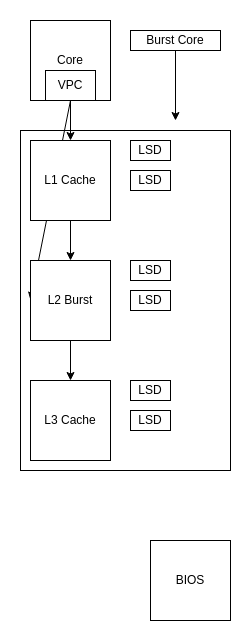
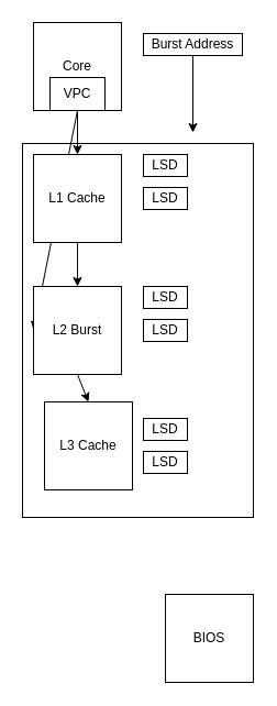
- <mxCell id="20" value="Burst Core" style="rounded=0;whiteSpace=wrap;html=1;" vertex="1" parent="1"><mxGeometry x="130" y="30" width="90" height="20" as="geometry" /></mxCell>
+ <mxCell id="20" value="Burst Address" style="rounded=0;whiteSpace=wrap;html=1;" vertex="1" parent="1"><mxGeometry x="130" y="30" width="90" height="20" as="geometry" /></mxCell>
- <mxCell id="11" value="L3 Cache" style="whiteSpace=wrap;html=1;aspect=fixed;" vertex="1" parent="1"><mxGeometry x="30" y="380" width="80" height="80" as="geometry" /></mxCell>
+ <mxCell id="11" value="L3 Cache" style="whiteSpace=wrap;html=1;aspect=fixed;" vertex="1" parent="1"><mxGeometry x="40" y="365" width="80" height="80" as="geometry" /></mxCell>
